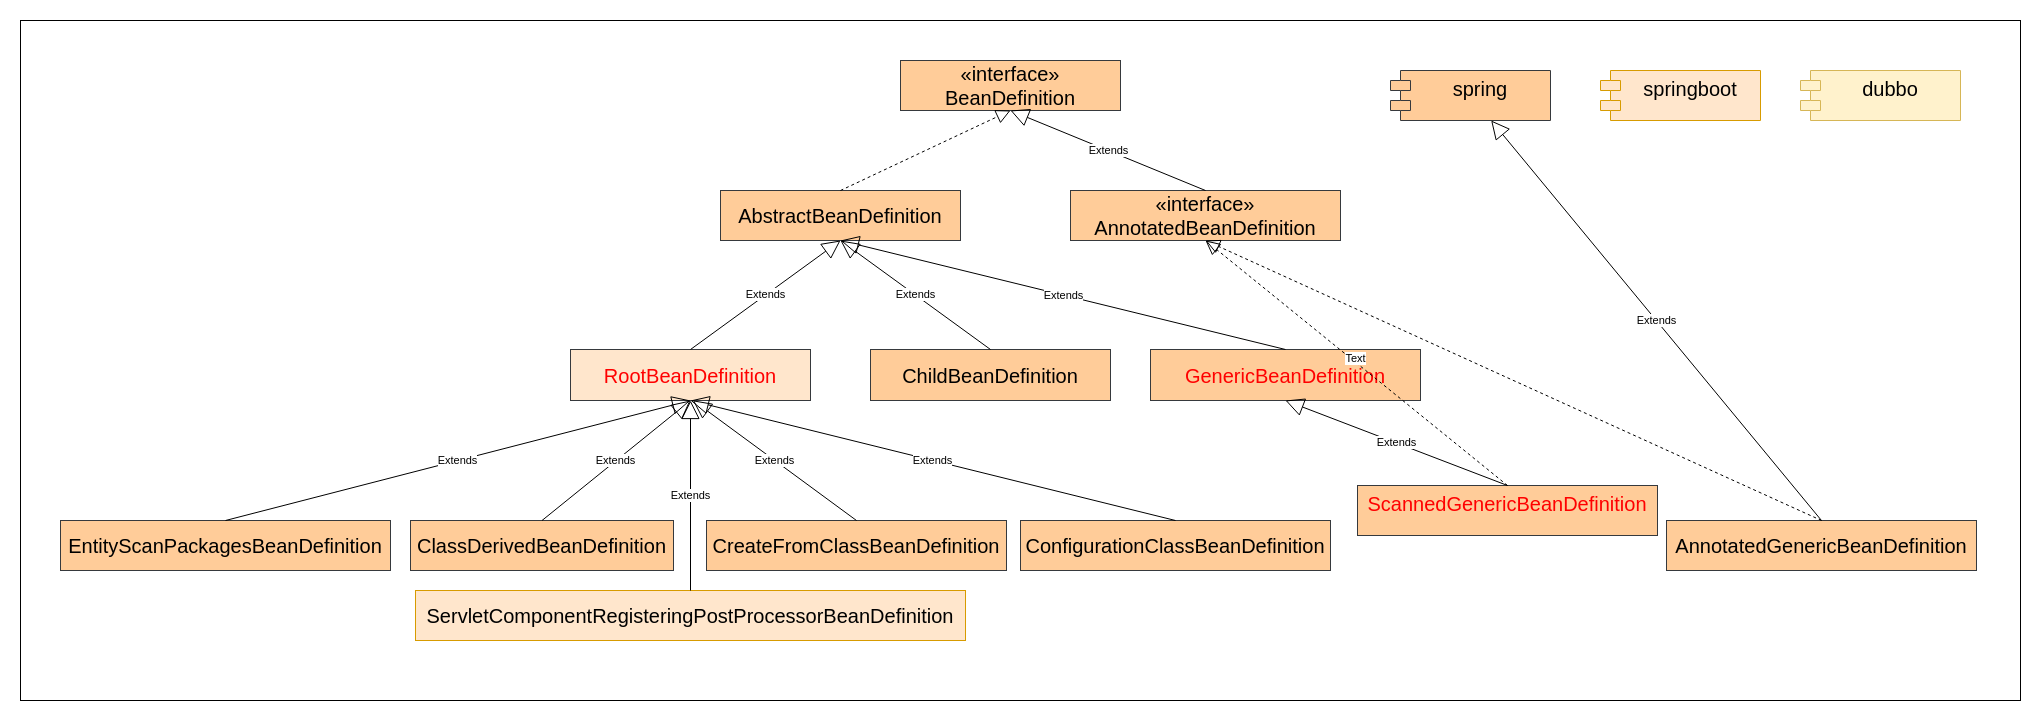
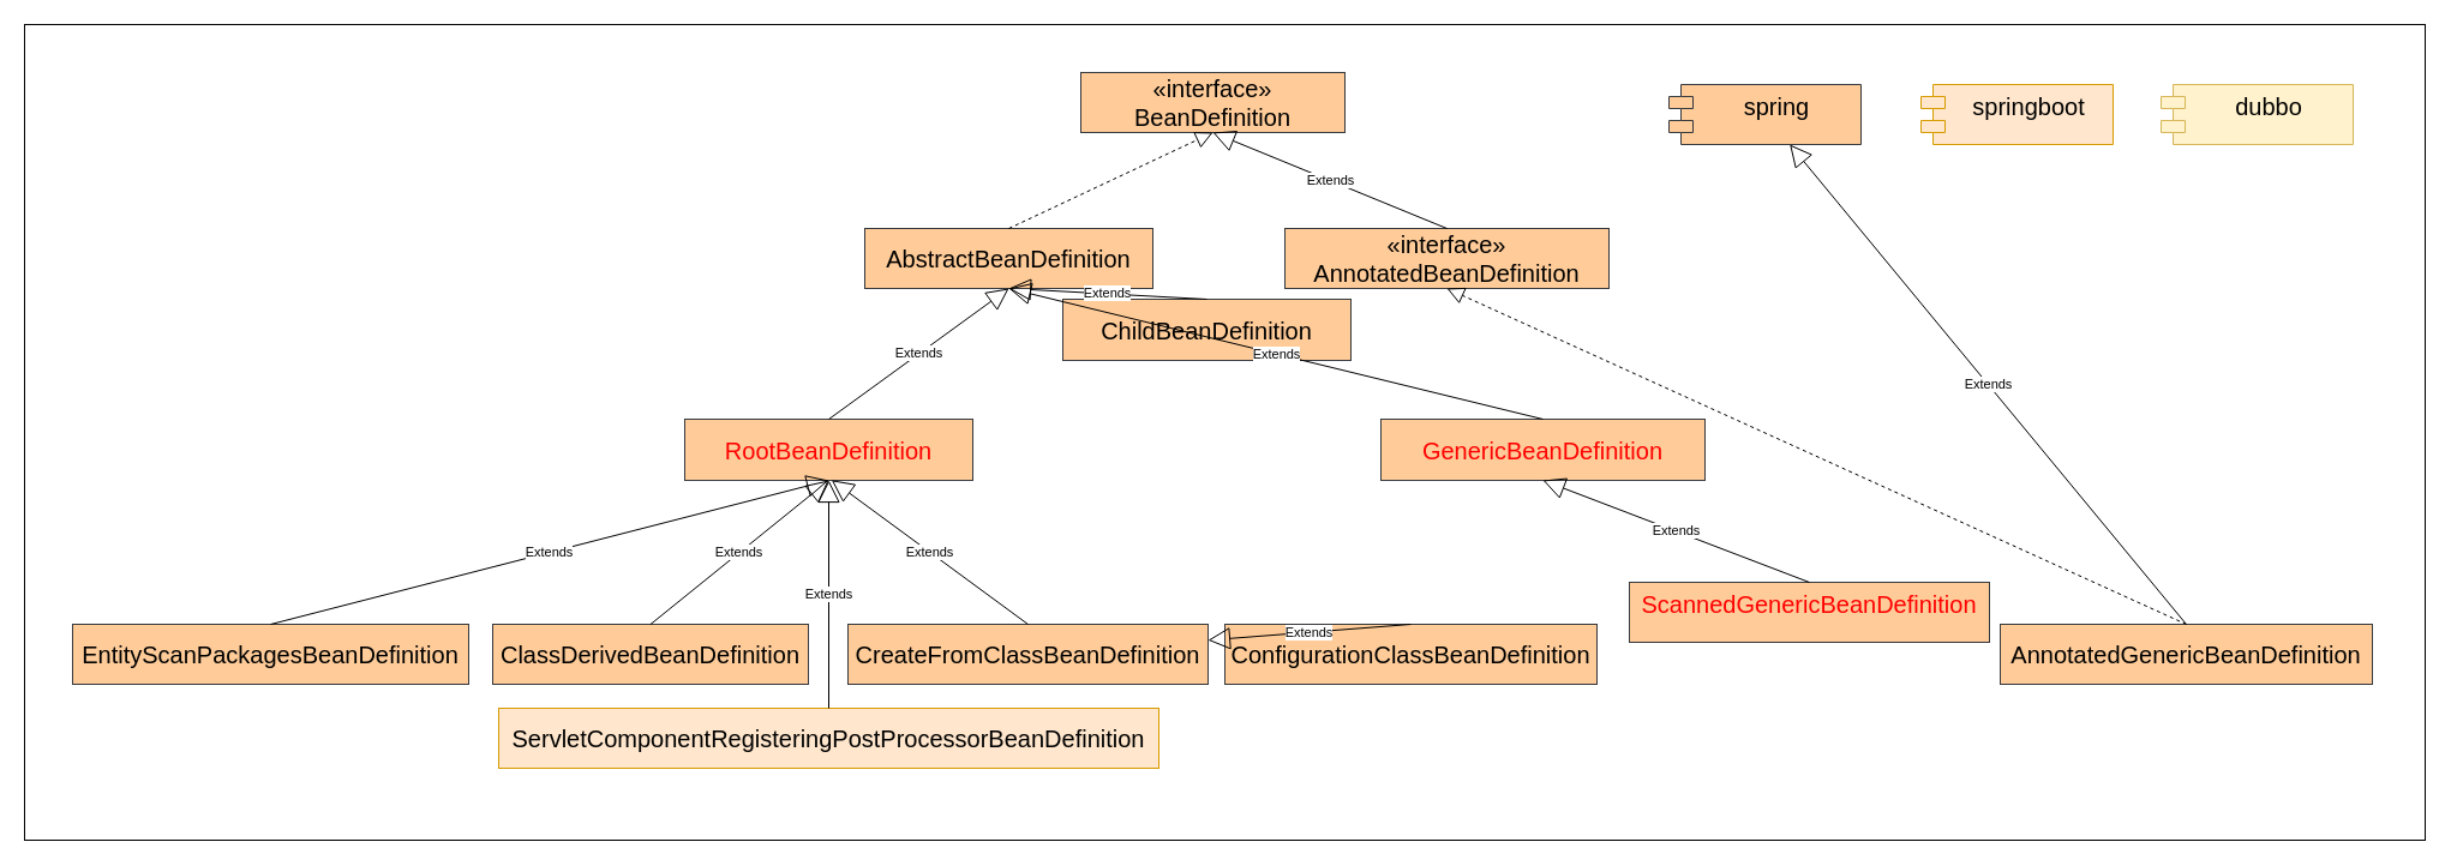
- <mxCell id="26" value="" style="endArrow=block;dashed=1;endFill=0;endSize=12;html=1;rounded=0;exitX=0.5;exitY=0;exitDx=0;exitDy=0;entryX=0.5;entryY=1;entryDx=0;entryDy=0;" parent="1" source="24" target="5" edge="1"><mxGeometry width="160" relative="1" as="geometry"><mxPoint x="1430" y="730" as="sourcePoint" /><mxPoint x="1590" y="730" as="targetPoint" /></mxGeometry></mxCell>
- <mxCell id="27" value="Text" style="edgeLabel;html=1;align=center;verticalAlign=middle;resizable=0;points=[];" parent="26" vertex="1" connectable="0"><mxGeometry x="0.021" y="-4" relative="1" as="geometry"><mxPoint y="1" as="offset" /></mxGeometry></mxCell>
- <mxCell id="12" value="&lt;font style=&quot;color: rgb(255, 0, 0);&quot;&gt;RootBeanDefinition&lt;/font&gt;" style="html=1;whiteSpace=wrap;fontSize=20;fontStyle=0;verticalAlign=middle;align=center;fillColor=#ffe6cc;strokeColor=#36393d;" parent="1" vertex="1"><mxGeometry x="570" y="349" width="240" height="51" as="geometry" /></mxCell>
+ <mxCell id="12" value="&lt;font style=&quot;color: rgb(255, 0, 0);&quot;&gt;RootBeanDefinition&lt;/font&gt;" style="html=1;whiteSpace=wrap;fontSize=20;fontStyle=0;verticalAlign=middle;align=center;fillColor=#ffcc99;strokeColor=#36393d;" parent="1" vertex="1"><mxGeometry x="570" y="349" width="240" height="51" as="geometry" /></mxCell>
- <mxCell id="10" value="ChildBeanDefinition" style="html=1;whiteSpace=wrap;fontSize=20;verticalAlign=middle;align=center;fillColor=#ffcc99;strokeColor=#36393d;" parent="1" vertex="1"><mxGeometry x="870" y="349" width="240" height="51" as="geometry" /></mxCell>
+ <mxCell id="10" value="ChildBeanDefinition" style="html=1;whiteSpace=wrap;fontSize=20;verticalAlign=middle;align=center;fillColor=#ffcc99;strokeColor=#36393d;" parent="1" vertex="1"><mxGeometry x="885" y="249" width="240" height="51" as="geometry" /></mxCell>
- <mxCell id="19" value="Extends" style="endArrow=block;endSize=16;endFill=0;html=1;rounded=0;exitX=0.5;exitY=0;exitDx=0;exitDy=0;entryX=0.5;entryY=1;entryDx=0;entryDy=0;" parent="1" source="18" target="12" edge="1"><mxGeometry width="160" relative="1" as="geometry"><mxPoint x="770" y="470" as="sourcePoint" /><mxPoint x="930" y="470" as="targetPoint" /></mxGeometry></mxCell>
+ <mxCell id="19" value="Extends" style="endArrow=block;endSize=16;endFill=0;html=1;rounded=0;exitX=0.5;exitY=0;exitDx=0;exitDy=0;" parent="1" source="18" target="20" edge="1"><mxGeometry width="160" relative="1" as="geometry"><mxPoint x="770" y="470" as="sourcePoint" /><mxPoint x="930" y="470" as="targetPoint" /></mxGeometry></mxCell>
